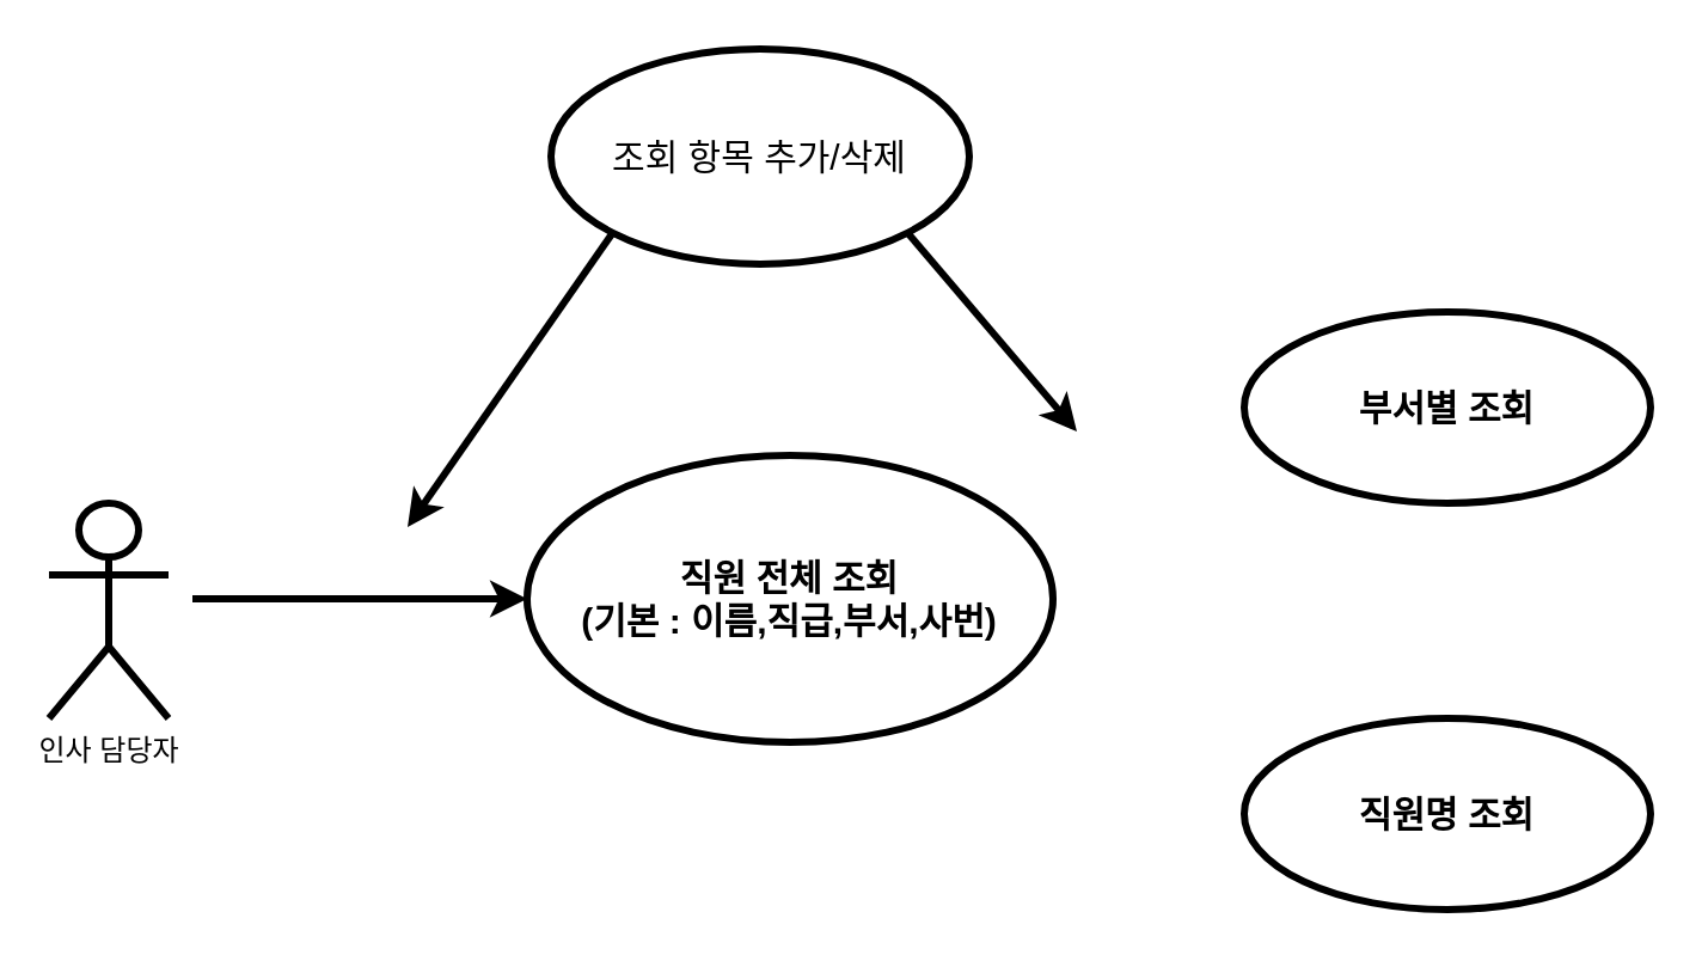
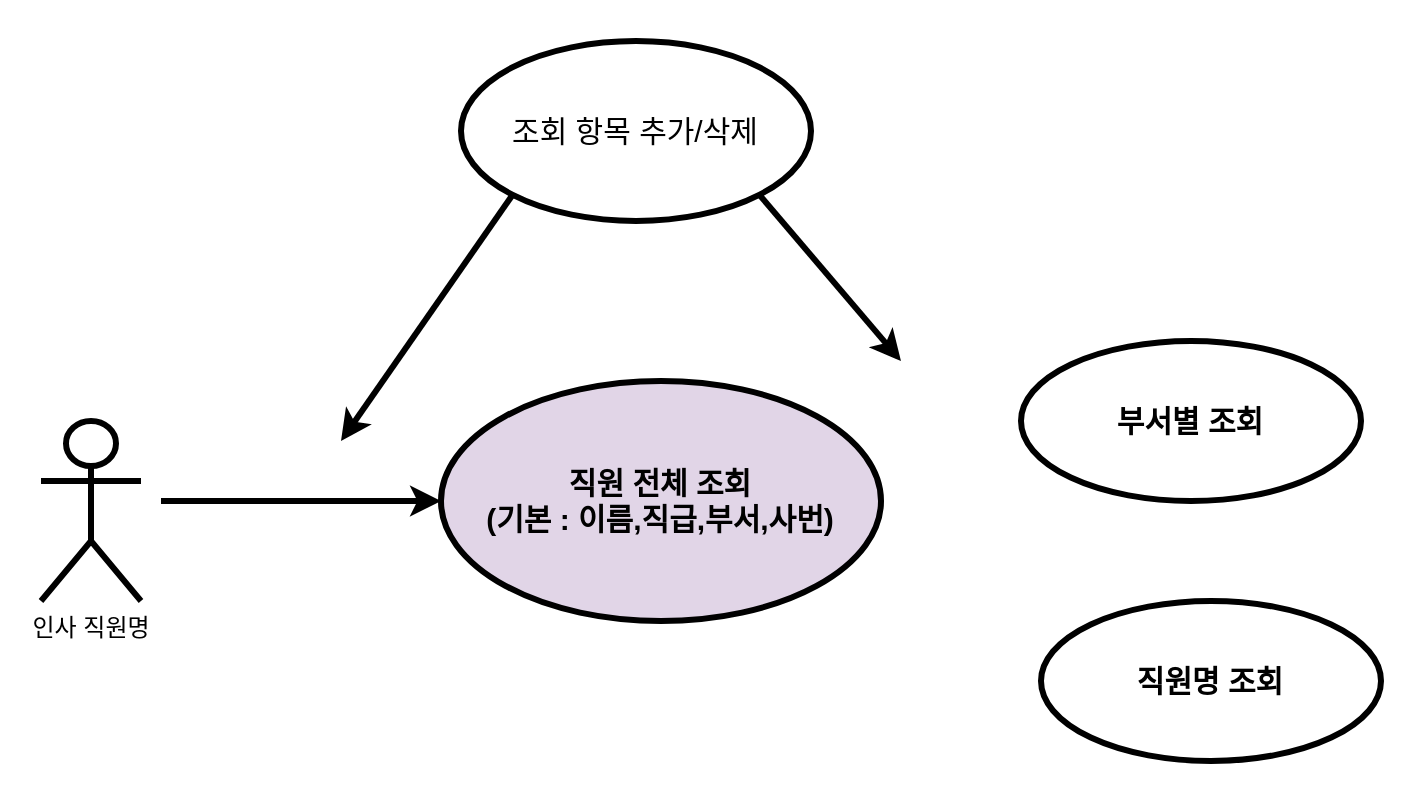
- <mxCell id="5" value="부서별 조회" style="ellipse;whiteSpace=wrap;html=1;verticalAlign=middle;fontSize=15;fontColor=#000000;fontStyle=1;strokeWidth=3;" vertex="1" parent="1"><mxGeometry x="520" y="130" width="170" height="80" as="geometry" /></mxCell>
+ <mxCell id="5" value="부서별 조회" style="ellipse;whiteSpace=wrap;html=1;verticalAlign=middle;fontSize=15;fontColor=#000000;fontStyle=1;strokeWidth=3;" vertex="1" parent="1"><mxGeometry x="510" y="170" width="170" height="80" as="geometry" /></mxCell>
- <mxCell id="4" value="&lt;div&gt;&lt;span style=&quot;background-color: transparent;&quot;&gt;직원 전체 조회&lt;/span&gt;&lt;/div&gt;&lt;div&gt;&lt;span style=&quot;background-color: transparent;&quot;&gt;(기본 : 이름,직급,부서,사번)&lt;/span&gt;&lt;/div&gt;" style="ellipse;whiteSpace=wrap;html=1;verticalAlign=middle;fontSize=15;fontColor=#000000;fontStyle=1;strokeWidth=3;" vertex="1" parent="1"><mxGeometry x="220" y="190" width="220" height="120" as="geometry" /></mxCell>
+ <mxCell id="4" value="&lt;div&gt;&lt;span style=&quot;background-color: transparent;&quot;&gt;직원 전체 조회&lt;/span&gt;&lt;/div&gt;&lt;div&gt;&lt;span style=&quot;background-color: transparent;&quot;&gt;(기본 : 이름,직급,부서,사번)&lt;/span&gt;&lt;/div&gt;" style="ellipse;whiteSpace=wrap;html=1;verticalAlign=middle;fontSize=15;fontColor=#000000;fontStyle=1;strokeWidth=3;fillColor=#e1d5e7;" vertex="1" parent="1"><mxGeometry x="220" y="190" width="220" height="120" as="geometry" /></mxCell>
- <mxCell id="2" value="인사 담당자&lt;div&gt;&lt;br&gt;&lt;/div&gt;" style="shape=umlActor;verticalLabelPosition=bottom;verticalAlign=top;html=1;strokeWidth=3;" vertex="1" parent="1"><mxGeometry x="20" y="210" width="50" height="90" as="geometry" /></mxCell>
+ <mxCell id="2" value="인사 직원명&lt;div&gt;&lt;br&gt;&lt;/div&gt;" style="shape=umlActor;verticalLabelPosition=bottom;verticalAlign=top;html=1;strokeWidth=3;" vertex="1" parent="1"><mxGeometry x="20" y="210" width="50" height="90" as="geometry" /></mxCell>
